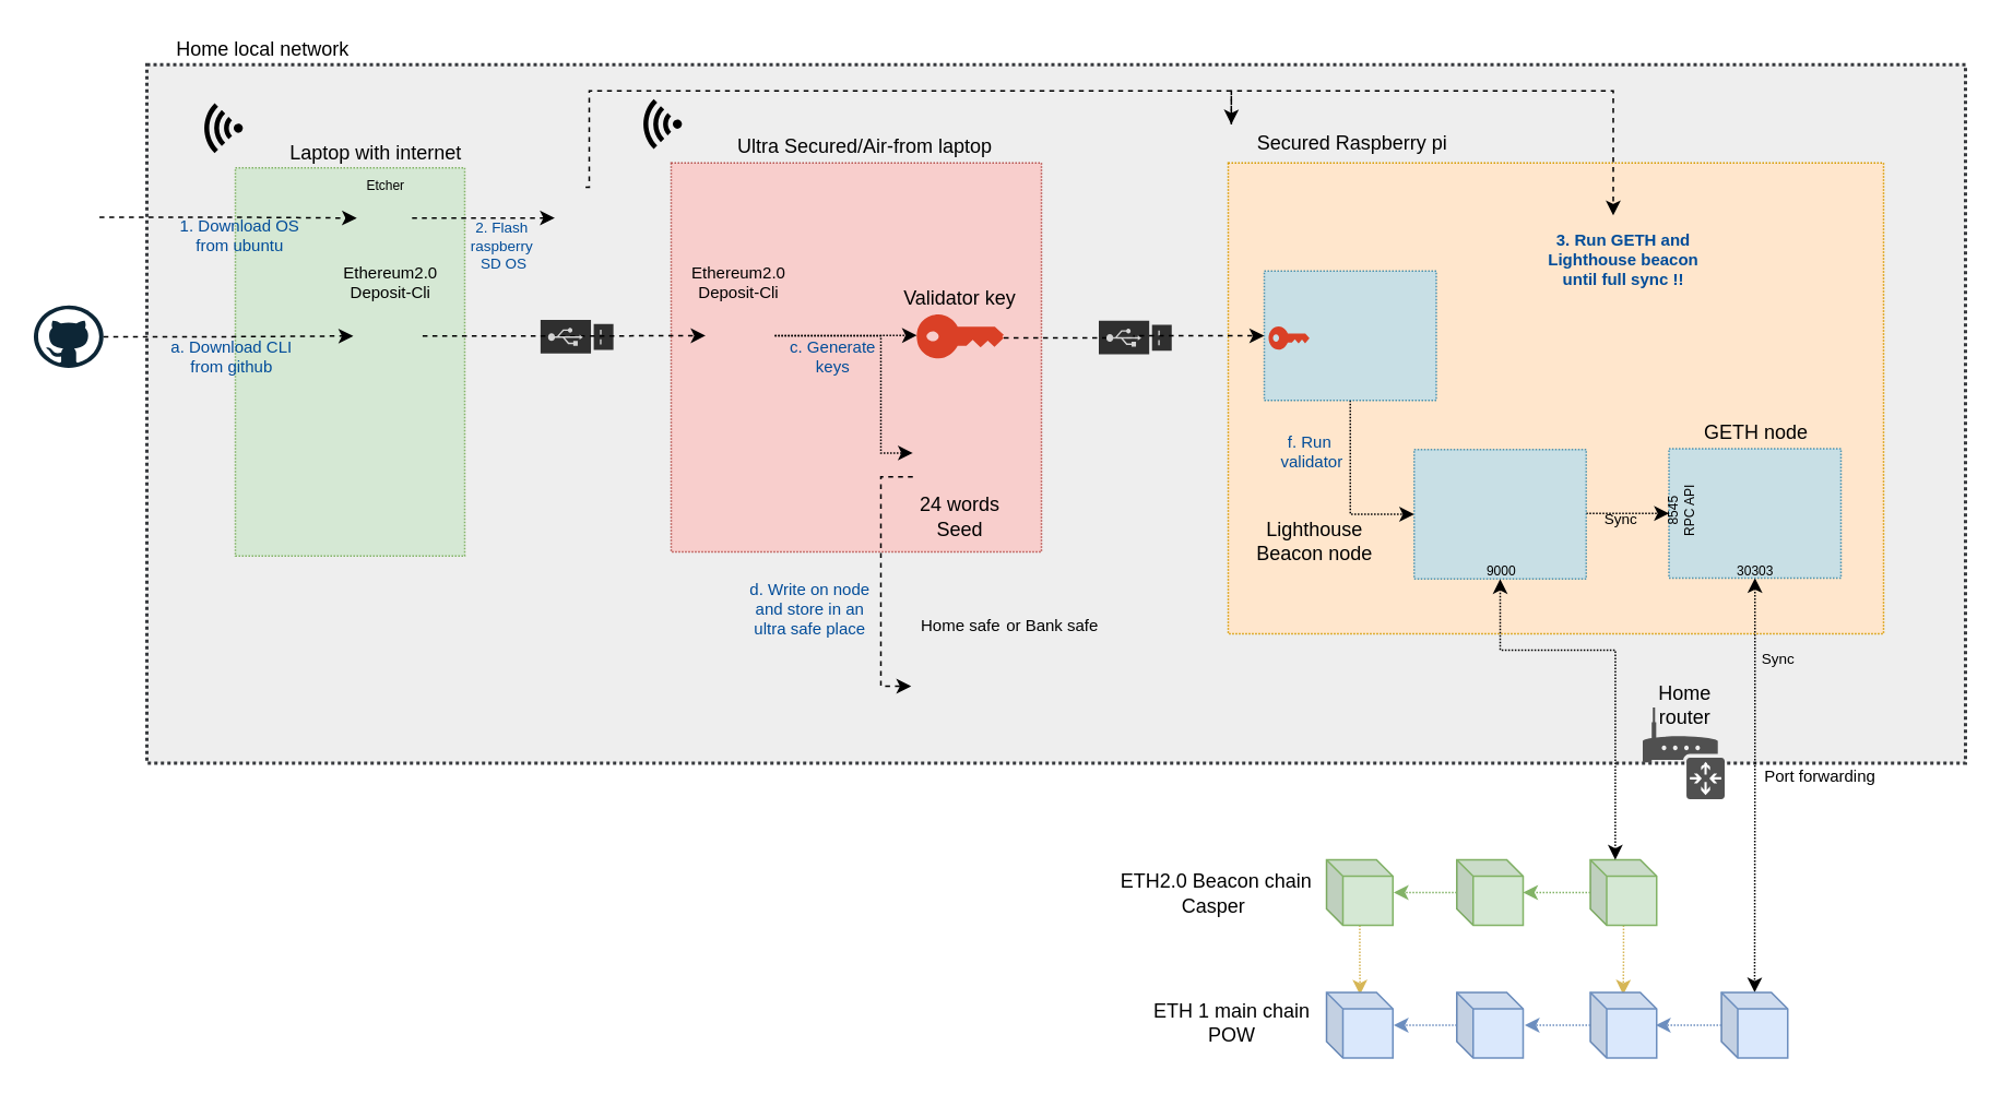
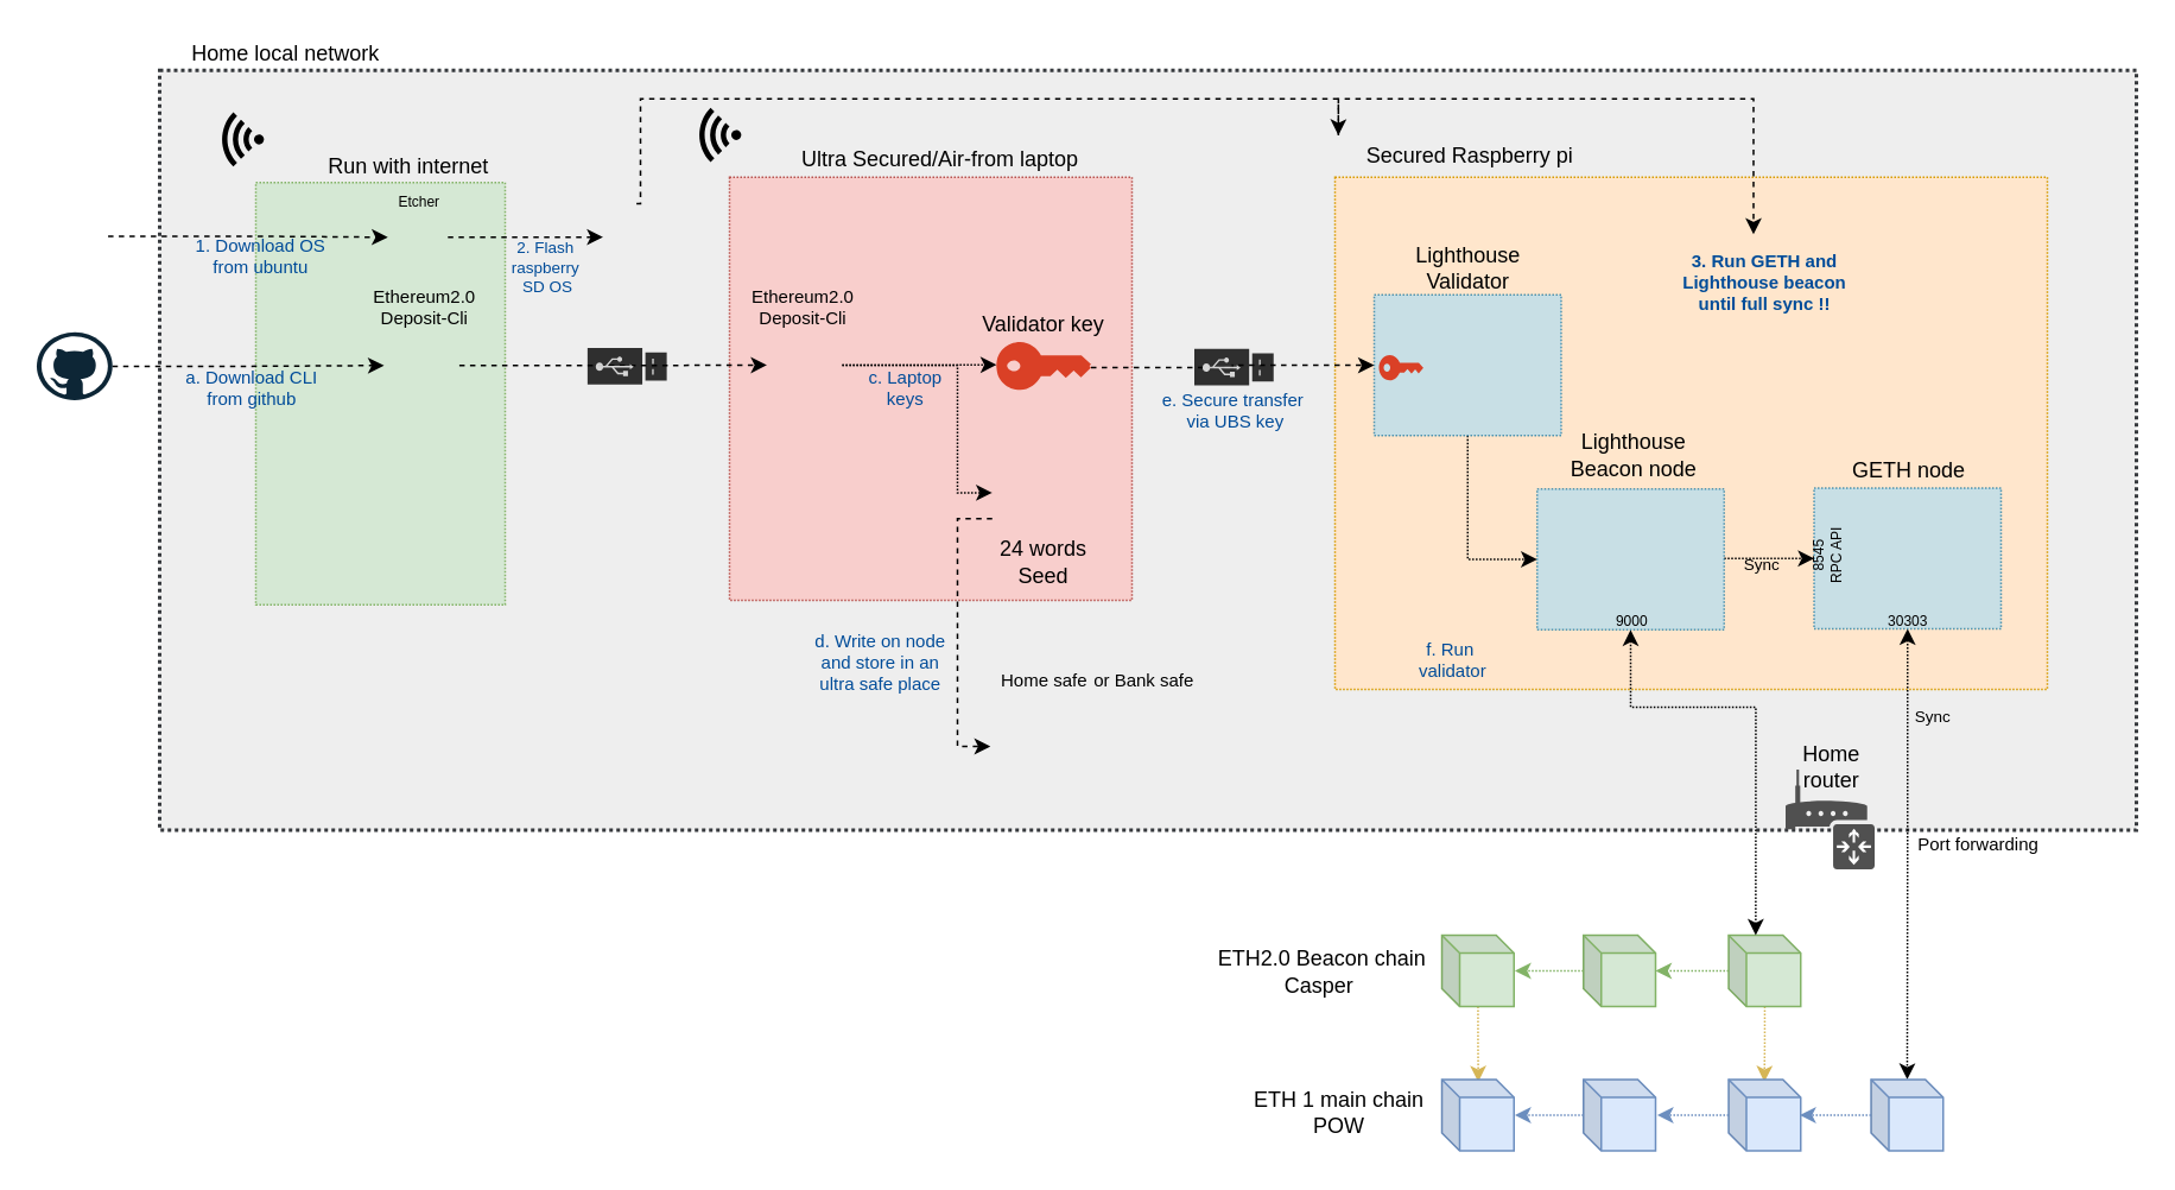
- <mxCell id="68" value="Laptop with internet" style="text;html=1;strokeColor=none;fillColor=none;align=center;verticalAlign=middle;whiteSpace=wrap;rounded=0;" vertex="1" parent="1"><mxGeometry x="161" y="82.96" width="136" height="20" as="geometry" /></mxCell>
+ <mxCell id="68" value="Run with internet" style="text;html=1;strokeColor=none;fillColor=none;align=center;verticalAlign=middle;whiteSpace=wrap;rounded=0;" vertex="1" parent="1"><mxGeometry x="161" y="82.96" width="136" height="20" as="geometry" /></mxCell>
+ <mxCell id="5" value="Lighthouse&lt;br&gt;Validator" style="text;html=1;strokeColor=none;fillColor=none;align=center;verticalAlign=middle;whiteSpace=wrap;rounded=0;" vertex="1" parent="1"><mxGeometry x="804" y="139.99" width="40" height="20" as="geometry" /></mxCell>
- <mxCell id="62" value="c. Generate &lt;br&gt;keys" style="text;html=1;strokeColor=none;fillColor=none;align=center;verticalAlign=middle;whiteSpace=wrap;rounded=0;fontSize=10;fontColor=#004C99;" vertex="1" parent="1"><mxGeometry x="474" y="207.16" width="67.72" height="20" as="geometry" /></mxCell>
+ <mxCell id="62" value="c. Laptop &lt;br&gt;keys" style="text;html=1;strokeColor=none;fillColor=none;align=center;verticalAlign=middle;whiteSpace=wrap;rounded=0;fontSize=10;fontColor=#004C99;" vertex="1" parent="1"><mxGeometry x="474" y="207.16" width="67.72" height="20" as="geometry" /></mxCell>
+ <mxCell id="63" value="e. Secure transfer&lt;br&gt;&amp;nbsp;via UBS key" style="text;html=1;strokeColor=none;fillColor=none;align=center;verticalAlign=middle;whiteSpace=wrap;rounded=0;fontSize=10;fontColor=#004C99;" vertex="1" parent="1"><mxGeometry x="643.5" y="219.82" width="95.5" height="20" as="geometry" /></mxCell>
- <mxCell id="87" value="f. Run&lt;br&gt;&amp;nbsp;validator" style="text;html=1;strokeColor=none;fillColor=none;align=center;verticalAlign=middle;whiteSpace=wrap;rounded=0;fontSize=10;fontColor=#004C99;" vertex="1" parent="1"><mxGeometry x="751" y="265.48" width="95.5" height="20" as="geometry" /></mxCell>
+ <mxCell id="87" value="f. Run&lt;br&gt;&amp;nbsp;validator" style="text;html=1;strokeColor=none;fillColor=none;align=center;verticalAlign=middle;whiteSpace=wrap;rounded=0;fontSize=10;fontColor=#004C99;" vertex="1" parent="1"><mxGeometry x="766" y="360.48" width="95.5" height="20" as="geometry" /></mxCell>
- <mxCell id="15" value="Lighthouse&lt;br&gt;Beacon node" style="text;html=1;strokeColor=none;fillColor=none;align=center;verticalAlign=middle;whiteSpace=wrap;rounded=0;" vertex="1" parent="1"><mxGeometry x="757" y="320.48" width="90" height="20" as="geometry" /></mxCell>
+ <mxCell id="15" value="Lighthouse&lt;br&gt;Beacon node" style="text;html=1;strokeColor=none;fillColor=none;align=center;verticalAlign=middle;whiteSpace=wrap;rounded=0;" vertex="1" parent="1"><mxGeometry x="872" y="245.48" width="90" height="20" as="geometry" /></mxCell>
